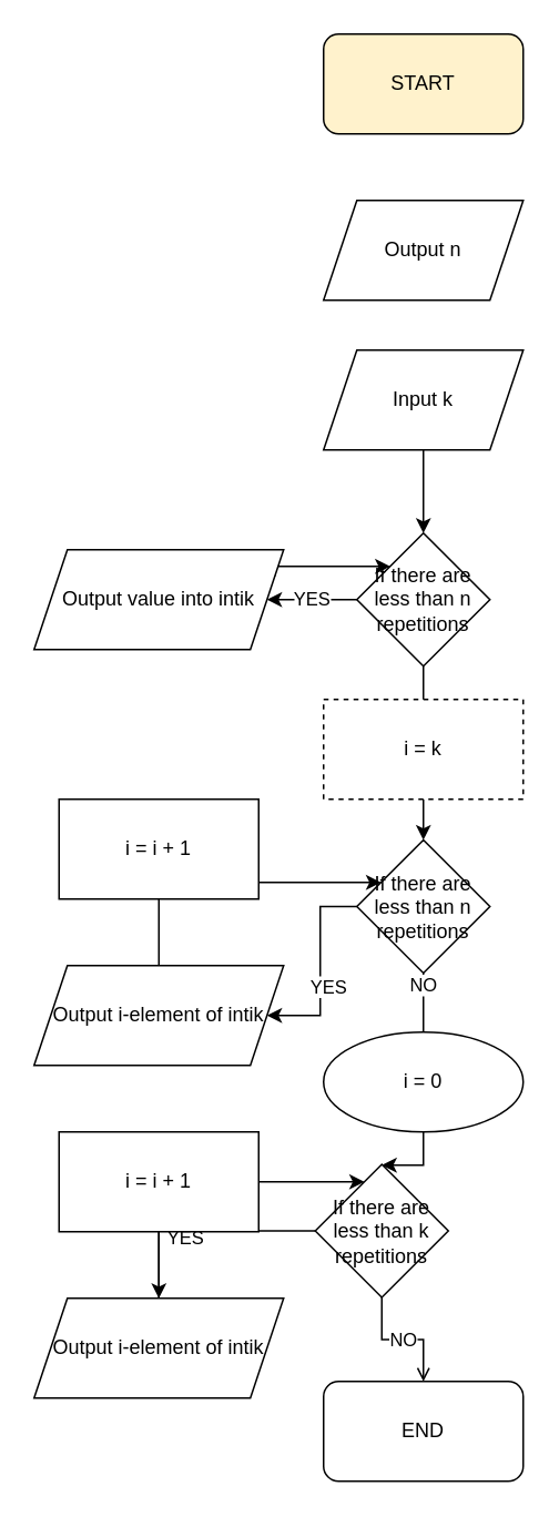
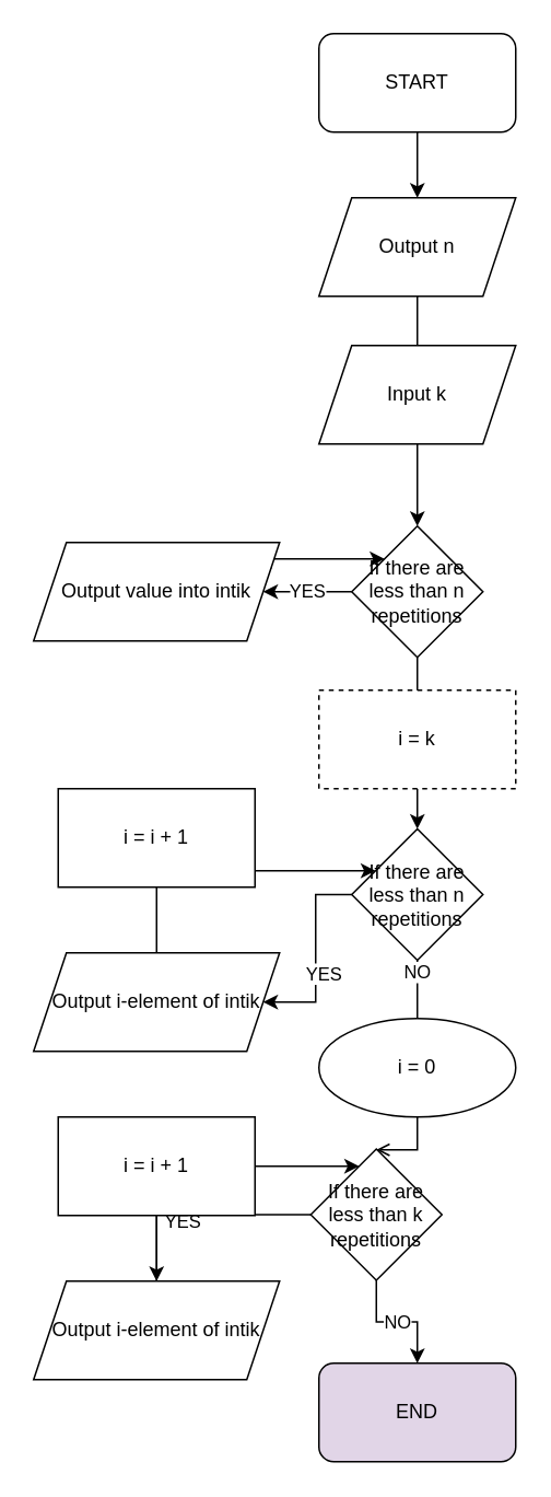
- <mxCell id="3" value="START" style="rounded=1;whiteSpace=wrap;html=1;fillColor=#fff2cc;" vertex="1" parent="1"><mxGeometry x="194" y="20" width="120" height="60" as="geometry" /></mxCell>
+ <mxCell id="3" value="START" style="rounded=1;whiteSpace=wrap;html=1;" vertex="1" parent="1"><mxGeometry x="194" y="20" width="120" height="60" as="geometry" /></mxCell>
+ <mxCell id="2" style="edgeStyle=orthogonalEdgeStyle;rounded=0;orthogonalLoop=1;jettySize=auto;html=1;" edge="1" parent="1" source="3" target="6"><mxGeometry relative="1" as="geometry" /></mxCell>
+ <mxCell id="13" value="" style="edgeStyle=orthogonalEdgeStyle;rounded=0;orthogonalLoop=1;jettySize=auto;html=1;endArrow=none;" edge="1" parent="1" source="6" target="12"><mxGeometry relative="1" as="geometry"><mxPoint x="254" y="160" as="sourcePoint" /><mxPoint x="254" y="320" as="targetPoint" /></mxGeometry></mxCell>
- <mxCell id="16" style="edgeStyle=orthogonalEdgeStyle;rounded=0;orthogonalLoop=1;jettySize=auto;html=1;startArrow=none;" edge="1" parent="1" source="32" target="27"><mxGeometry relative="1" as="geometry" /></mxCell>
+ <mxCell id="16" style="edgeStyle=orthogonalEdgeStyle;rounded=0;orthogonalLoop=1;jettySize=auto;html=1;startArrow=none;endArrow=open;" edge="1" parent="1" source="32" target="27"><mxGeometry relative="1" as="geometry" /></mxCell>
- <mxCell id="26" value="NO" style="edgeStyle=orthogonalEdgeStyle;rounded=0;orthogonalLoop=1;jettySize=auto;html=1;endArrow=open;" edge="1" parent="1" source="27" target="4"><mxGeometry relative="1" as="geometry" /></mxCell>
+ <mxCell id="26" value="NO" style="edgeStyle=orthogonalEdgeStyle;rounded=0;orthogonalLoop=1;jettySize=auto;html=1;" edge="1" parent="1" source="27" target="4"><mxGeometry relative="1" as="geometry" /></mxCell>
- <mxCell id="4" value="END" style="rounded=1;whiteSpace=wrap;html=1;" vertex="1" parent="1"><mxGeometry x="194" y="830" width="120" height="60" as="geometry" /></mxCell>
+ <mxCell id="4" value="END" style="rounded=1;whiteSpace=wrap;html=1;fillColor=#e1d5e7;" vertex="1" parent="1"><mxGeometry x="194" y="830" width="120" height="60" as="geometry" /></mxCell>
